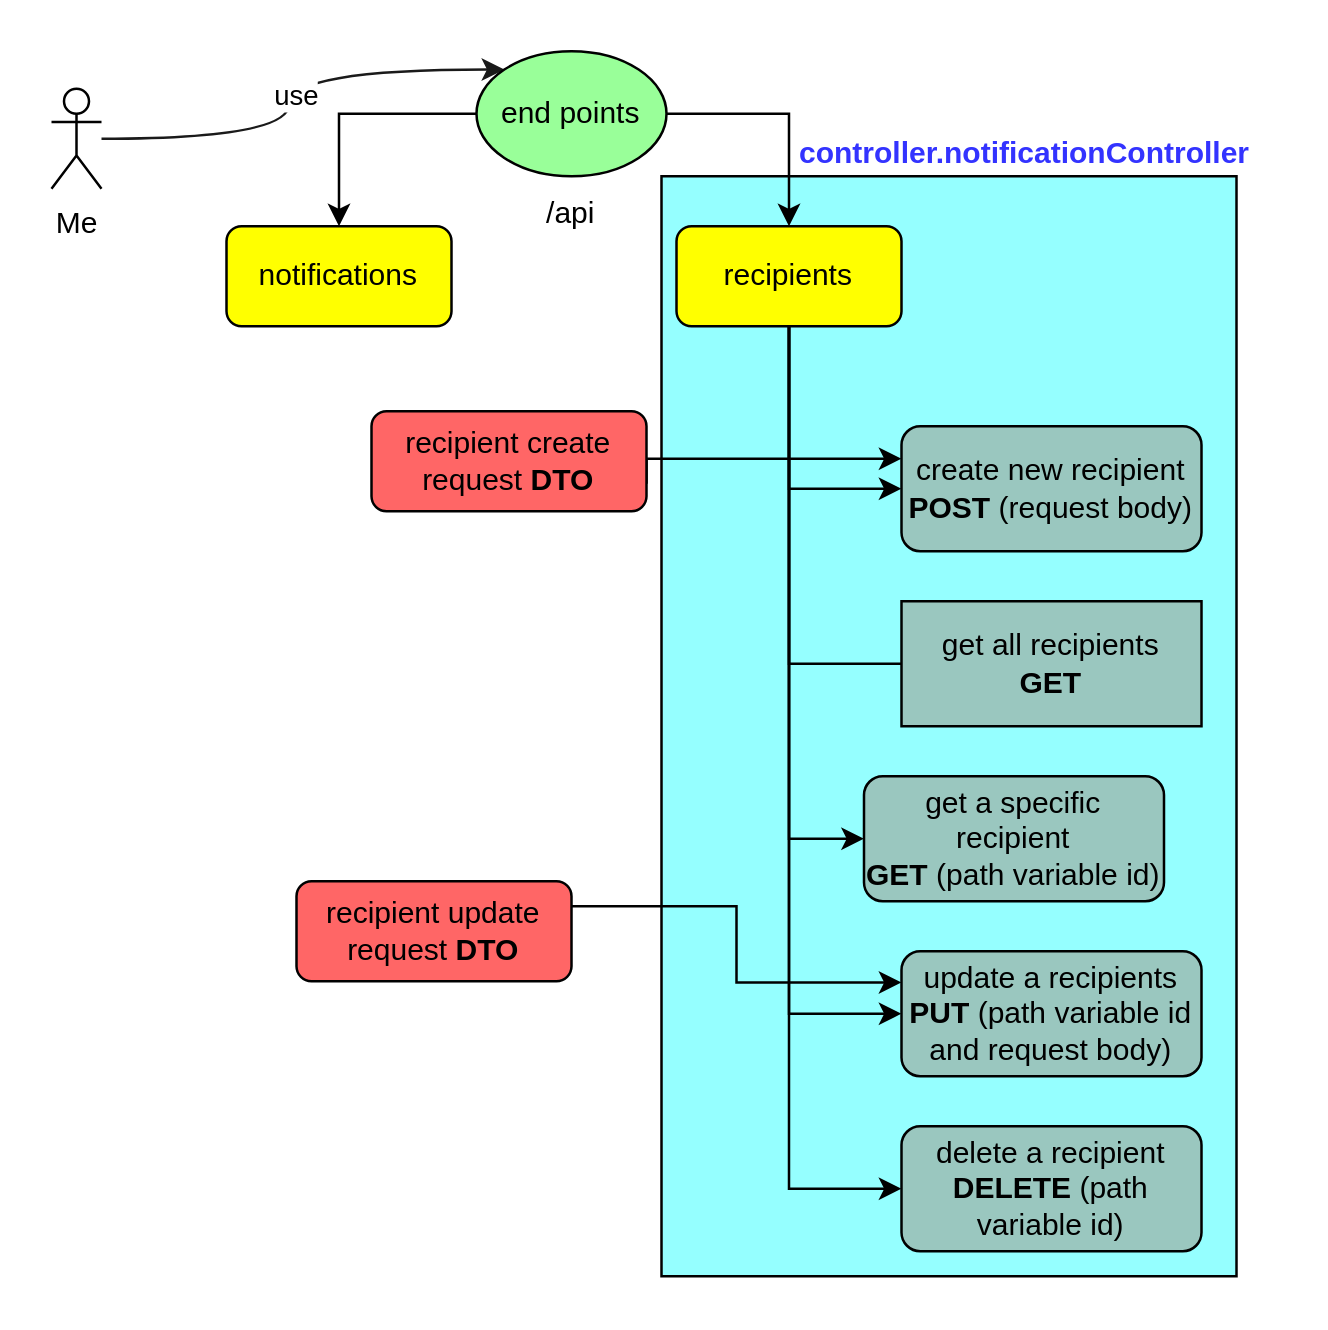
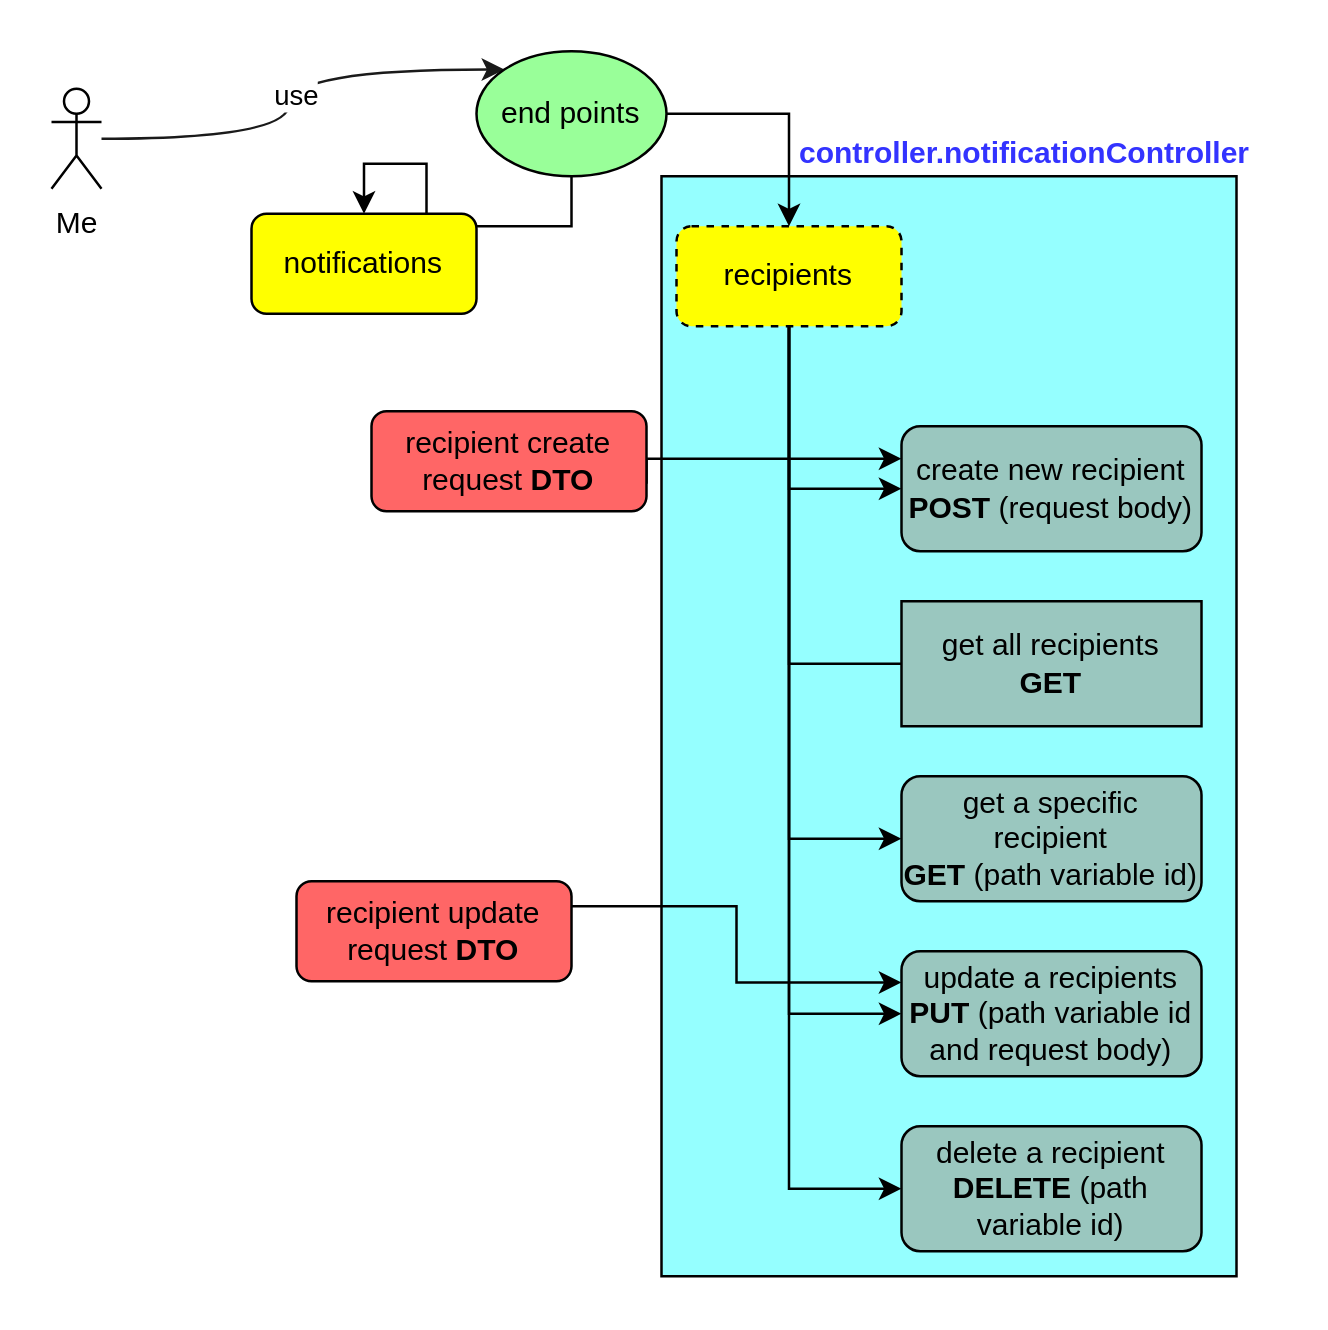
- <mxCell id="16" value="/&lt;span style=&quot;background-color: transparent; color: light-dark(rgb(0, 0, 0), rgb(255, 255, 255));&quot;&gt;api&lt;/span&gt;" style="text;html=1;align=center;verticalAlign=middle;whiteSpace=wrap;rounded=0;" vertex="1" parent="1"><mxGeometry x="198" y="70" width="60" height="30" as="geometry" /></mxCell>
- <mxCell id="9" value="notifications" style="rounded=1;whiteSpace=wrap;html=1;fillColor=#FFFF00;" vertex="1" parent="1"><mxGeometry x="90" y="90" width="90" height="40" as="geometry" /></mxCell>
+ <mxCell id="9" value="notifications" style="rounded=1;whiteSpace=wrap;html=1;fillColor=#FFFF00;" vertex="1" parent="1"><mxGeometry x="100" y="85" width="90" height="40" as="geometry" /></mxCell>
- <mxCell id="15" value="recipients" style="rounded=1;whiteSpace=wrap;html=1;fillColor=#FFFF00;" vertex="1" parent="1"><mxGeometry x="270" y="90" width="90" height="40" as="geometry" /></mxCell>
+ <mxCell id="15" value="recipients" style="rounded=1;whiteSpace=wrap;html=1;fillColor=#FFFF00;dashed=1;" vertex="1" parent="1"><mxGeometry x="270" y="90" width="90" height="40" as="geometry" /></mxCell>
- <mxCell id="19" value="get a specific recipient&lt;div&gt;&lt;div&gt;&lt;b&gt;GET &lt;/b&gt;(path variable id)&lt;/div&gt;&lt;/div&gt;" style="rounded=1;whiteSpace=wrap;html=1;fillColor=#9AC7BF;" vertex="1" parent="1"><mxGeometry x="345" y="310" width="120" height="50" as="geometry" /></mxCell>
+ <mxCell id="19" value="get a specific recipient&lt;div&gt;&lt;div&gt;&lt;b&gt;GET &lt;/b&gt;(path variable id)&lt;/div&gt;&lt;/div&gt;" style="rounded=1;whiteSpace=wrap;html=1;fillColor=#9AC7BF;" vertex="1" parent="1"><mxGeometry x="360" y="310" width="120" height="50" as="geometry" /></mxCell>
